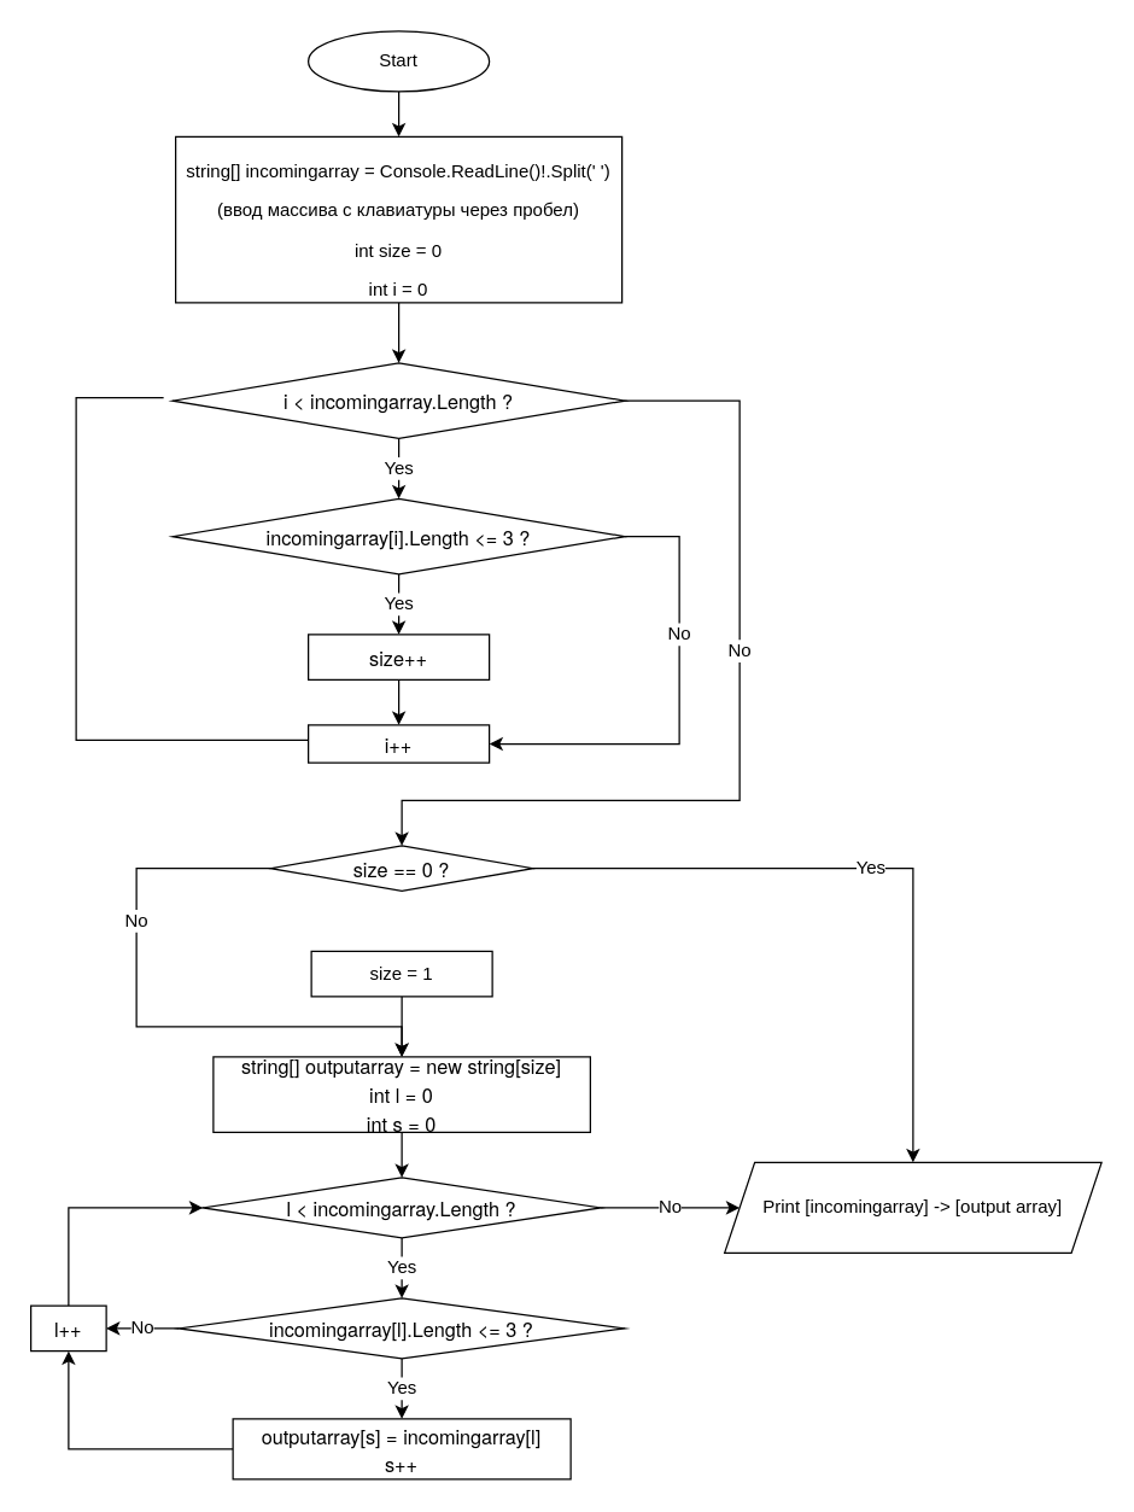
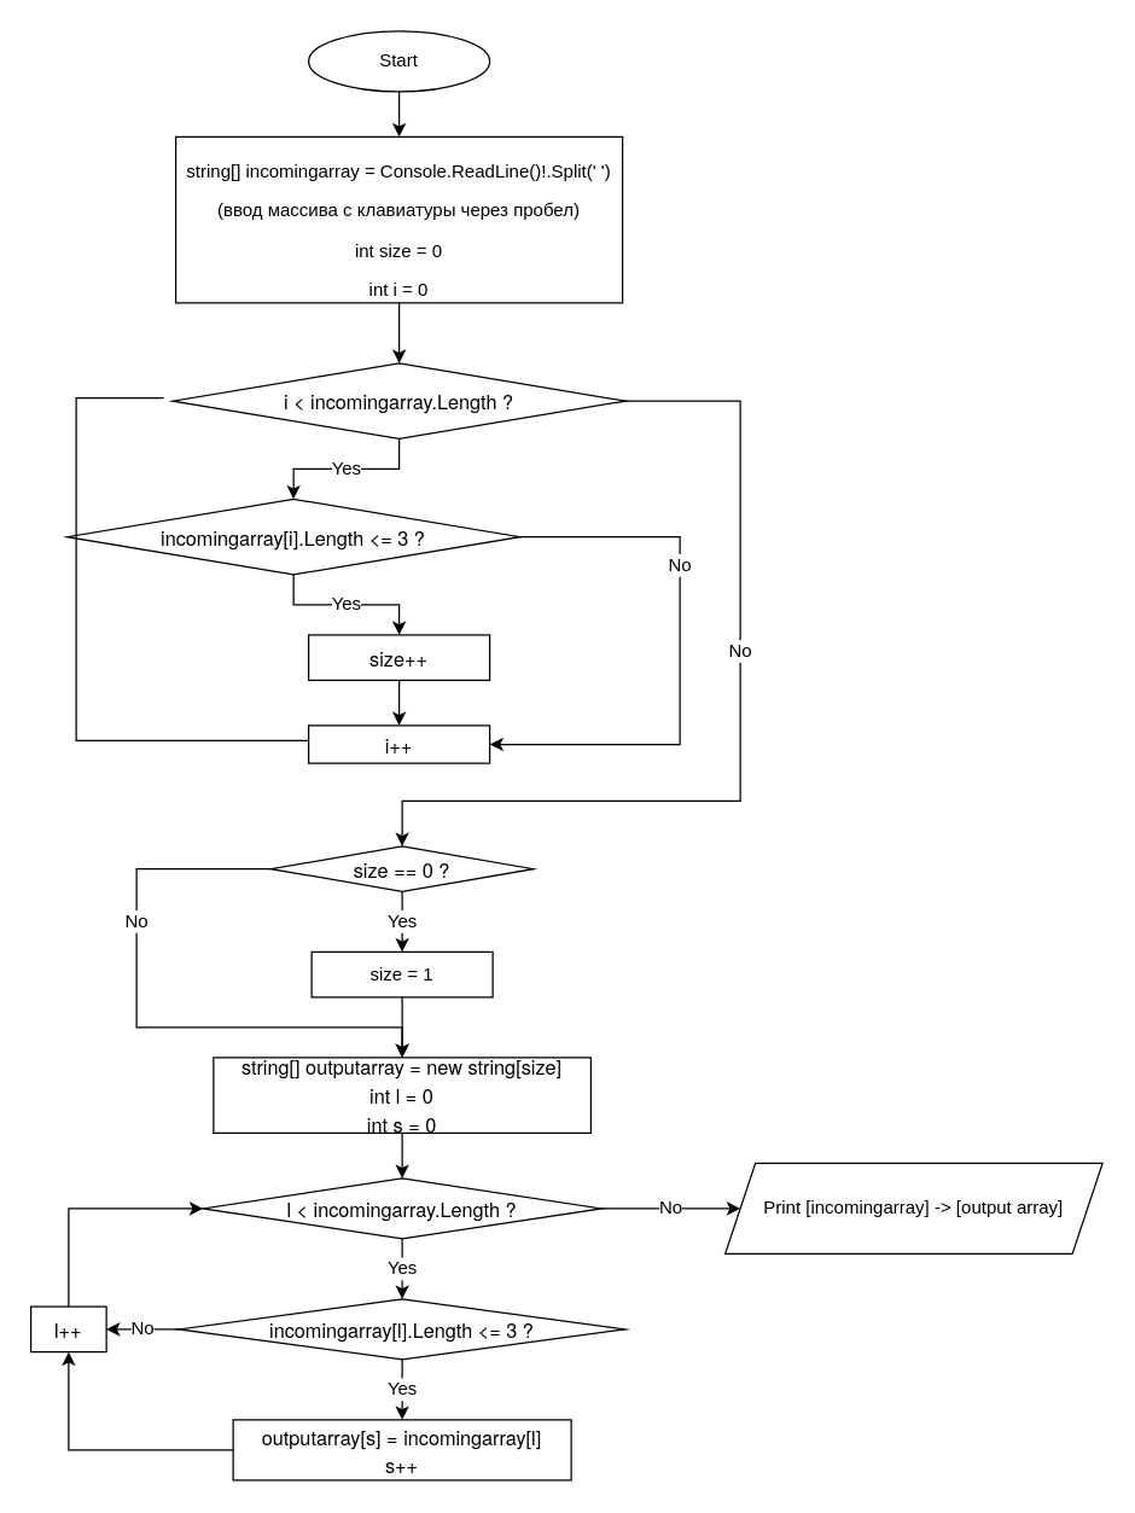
- <mxCell id="11" value="&lt;p style=&quot;margin: 0px; font-variant-numeric: normal; font-variant-east-asian: normal; font-stretch: normal; font-size: 13px; line-height: normal; font-family: &amp;quot;Helvetica Neue&amp;quot;; text-align: start;&quot; class=&quot;p1&quot;&gt;incomingarray[i].Length &amp;lt;= 3 ?&lt;/p&gt;" style="rhombus;whiteSpace=wrap;html=1;fontSize=12;" vertex="1" parent="1"><mxGeometry x="114" y="330" width="300" height="50" as="geometry" /></mxCell>
+ <mxCell id="11" value="&lt;p style=&quot;margin: 0px; font-variant-numeric: normal; font-variant-east-asian: normal; font-stretch: normal; font-size: 13px; line-height: normal; font-family: &amp;quot;Helvetica Neue&amp;quot;; text-align: start;&quot; class=&quot;p1&quot;&gt;incomingarray[i].Length &amp;lt;= 3 ?&lt;/p&gt;" style="rhombus;whiteSpace=wrap;html=1;fontSize=12;" vertex="1" parent="1"><mxGeometry x="44" y="330" width="300" height="50" as="geometry" /></mxCell>
- <mxCell id="16" value="Yes" style="edgeStyle=orthogonalEdgeStyle;rounded=0;orthogonalLoop=1;jettySize=auto;html=1;fontSize=12;" edge="1" parent="1" source="18" target="33"><mxGeometry relative="1" as="geometry" /></mxCell>
+ <mxCell id="16" value="Yes" style="edgeStyle=orthogonalEdgeStyle;rounded=0;orthogonalLoop=1;jettySize=auto;html=1;entryX=0.5;entryY=0;entryDx=0;entryDy=0;fontSize=12;" edge="1" parent="1" source="18" target="20"><mxGeometry relative="1" as="geometry" /></mxCell>
